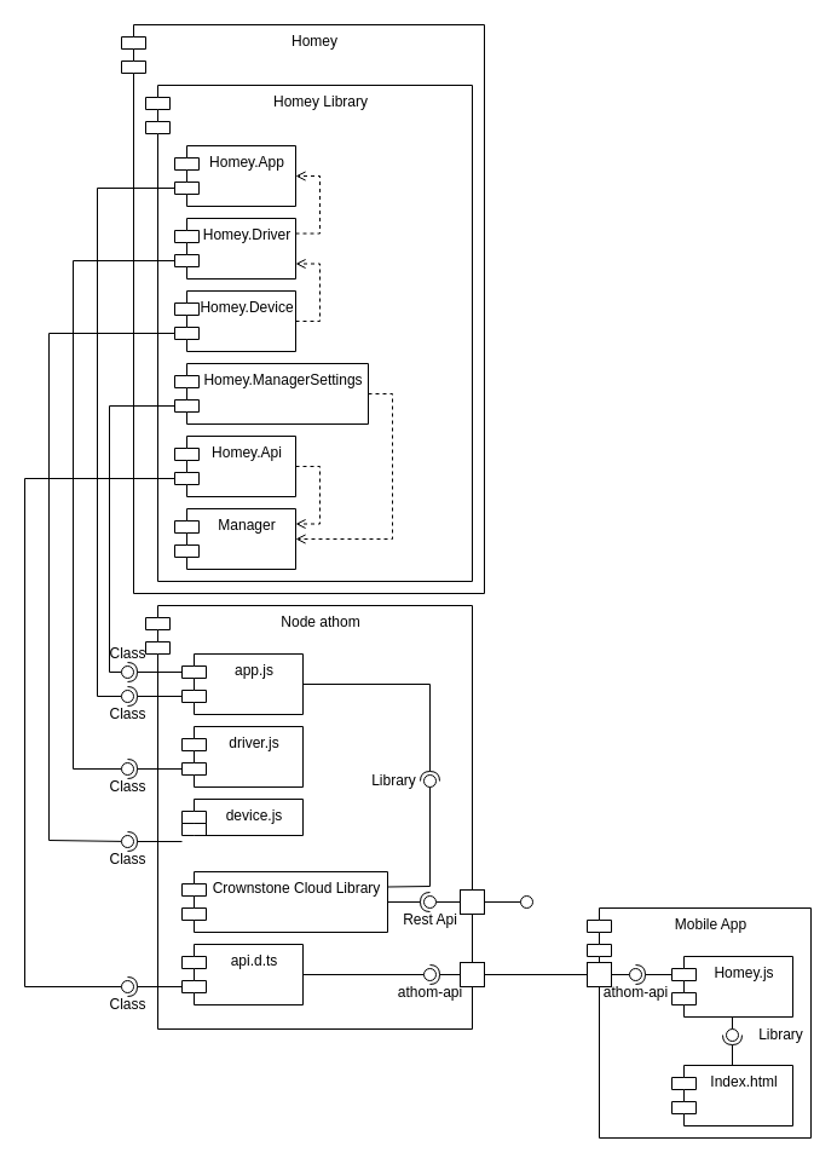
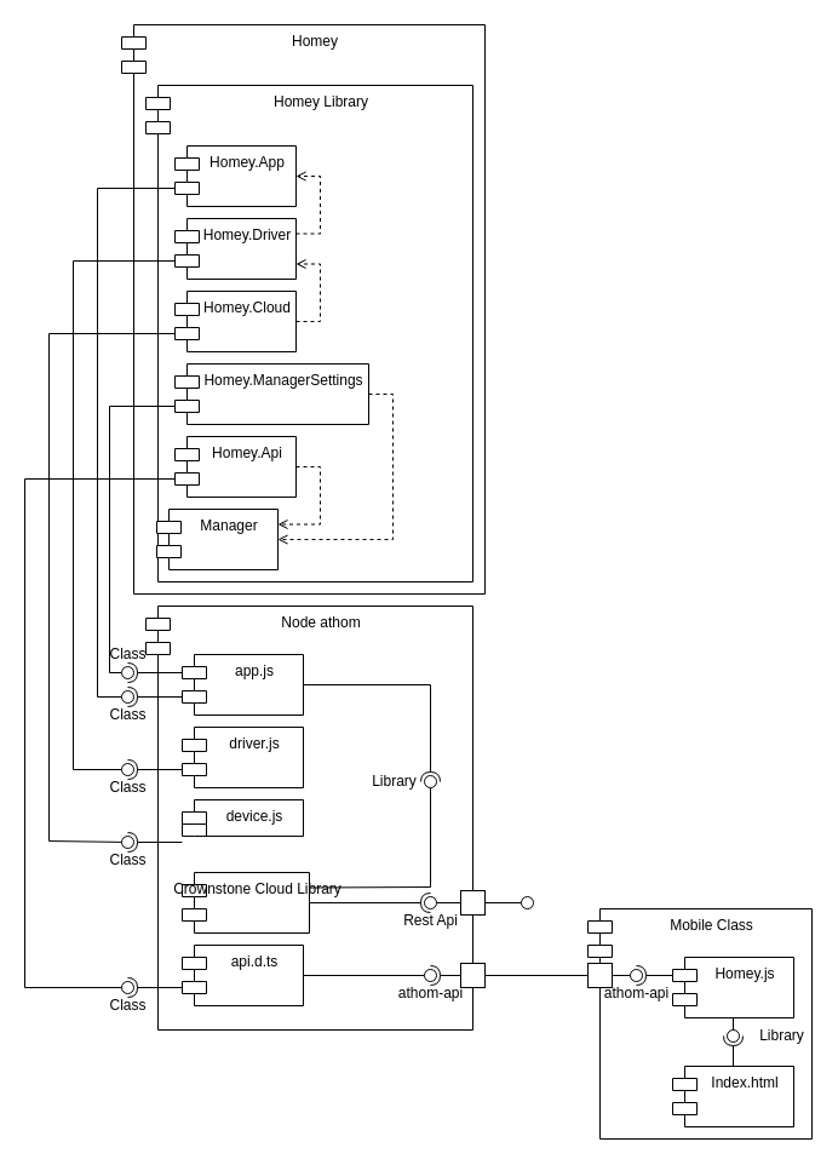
- <mxCell id="8" value="Homey.Device" style="shape=module;align=left;spacingLeft=20;align=center;verticalAlign=top;" parent="1" vertex="1"><mxGeometry x="144" y="240" width="100" height="50" as="geometry" /></mxCell>
+ <mxCell id="8" value="Homey.Cloud" style="shape=module;align=left;spacingLeft=20;align=center;verticalAlign=top;" parent="1" vertex="1"><mxGeometry x="144" y="240" width="100" height="50" as="geometry" /></mxCell>
- <mxCell id="58" value="Manager" style="shape=module;align=left;spacingLeft=20;align=center;verticalAlign=top;" parent="1" vertex="1"><mxGeometry x="144" y="420" width="100" height="50" as="geometry" /></mxCell>
+ <mxCell id="58" value="Manager" style="shape=module;align=left;spacingLeft=20;align=center;verticalAlign=top;" parent="1" vertex="1"><mxGeometry x="129" y="420" width="100" height="50" as="geometry" /></mxCell>
- <mxCell id="15" value="Crownstone Cloud Library" style="shape=module;align=left;spacingLeft=20;align=center;verticalAlign=top;" parent="1" vertex="1"><mxGeometry x="150" y="720" width="170" height="50" as="geometry" /></mxCell>
+ <mxCell id="15" value="Crownstone Cloud Library" style="shape=module;align=left;spacingLeft=20;align=center;verticalAlign=top;" parent="1" vertex="1"><mxGeometry x="150" y="720" width="105" height="50" as="geometry" /></mxCell>
- <mxCell id="16" value="Mobile App" style="shape=module;align=left;spacingLeft=20;align=center;verticalAlign=top;" parent="1" vertex="1"><mxGeometry x="485" y="750" width="185" height="190" as="geometry" /></mxCell>
+ <mxCell id="16" value="Mobile Class" style="shape=module;align=left;spacingLeft=20;align=center;verticalAlign=top;" parent="1" vertex="1"><mxGeometry x="485" y="750" width="185" height="190" as="geometry" /></mxCell>
